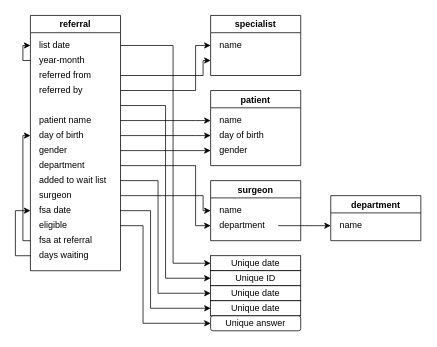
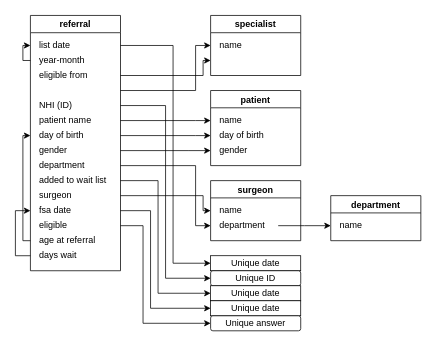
- <mxCell id="7" value="&lt;div align=&quot;left&quot;&gt;referred from&lt;br&gt;&lt;/div&gt;" style="text;html=1;align=left;verticalAlign=middle;resizable=0;points=[];autosize=1;strokeColor=none;fillColor=none;" vertex="1" parent="2"><mxGeometry x="10" y="70" width="90" height="20" as="geometry" /></mxCell>
+ <mxCell id="7" value="&lt;div align=&quot;left&quot;&gt;eligible from&lt;br&gt;&lt;/div&gt;" style="text;html=1;align=left;verticalAlign=middle;resizable=0;points=[];autosize=1;strokeColor=none;fillColor=none;" vertex="1" parent="2"><mxGeometry x="10" y="70" width="90" height="20" as="geometry" /></mxCell>
- <mxCell id="4" value="&lt;div align=&quot;left&quot;&gt;referred by&lt;/div&gt;" style="text;html=1;align=left;verticalAlign=middle;resizable=0;points=[];autosize=1;strokeColor=none;fillColor=none;" vertex="1" parent="2"><mxGeometry x="10" y="90" width="70" height="20" as="geometry" /></mxCell>
+ <mxCell id="5" value="NHI (ID)" style="text;html=1;align=left;verticalAlign=middle;resizable=0;points=[];autosize=1;strokeColor=none;fillColor=none;" vertex="1" parent="2"><mxGeometry x="10" y="110" width="60" height="20" as="geometry" /></mxCell>
- <mxCell id="16" value="fsa at referral" style="text;html=1;align=left;verticalAlign=middle;resizable=0;points=[];autosize=1;strokeColor=none;fillColor=none;" vertex="1" parent="2"><mxGeometry x="10" y="290" width="90" height="20" as="geometry" /></mxCell>
+ <mxCell id="16" value="age at referral" style="text;html=1;align=left;verticalAlign=middle;resizable=0;points=[];autosize=1;strokeColor=none;fillColor=none;" vertex="1" parent="2"><mxGeometry x="10" y="290" width="90" height="20" as="geometry" /></mxCell>
- <mxCell id="17" value="days waiting" style="text;html=1;align=left;verticalAlign=middle;resizable=0;points=[];autosize=1;strokeColor=none;fillColor=none;" vertex="1" parent="2"><mxGeometry x="10" y="310" width="80" height="20" as="geometry" /></mxCell>
+ <mxCell id="17" value="days wait" style="text;html=1;align=left;verticalAlign=middle;resizable=0;points=[];autosize=1;strokeColor=none;fillColor=none;" vertex="1" parent="2"><mxGeometry x="10" y="310" width="80" height="20" as="geometry" /></mxCell>
- <mxCell id="42" value="Unique ID" style="rounded=0;whiteSpace=wrap;html=1;" vertex="1" parent="1"><mxGeometry x="280" y="360" width="120" height="20" as="geometry" /></mxCell>
+ <mxCell id="42" value="Unique ID" style="whiteSpace=wrap;html=1;rounded=1;" vertex="1" parent="1"><mxGeometry x="280" y="360" width="120" height="20" as="geometry" /></mxCell>
